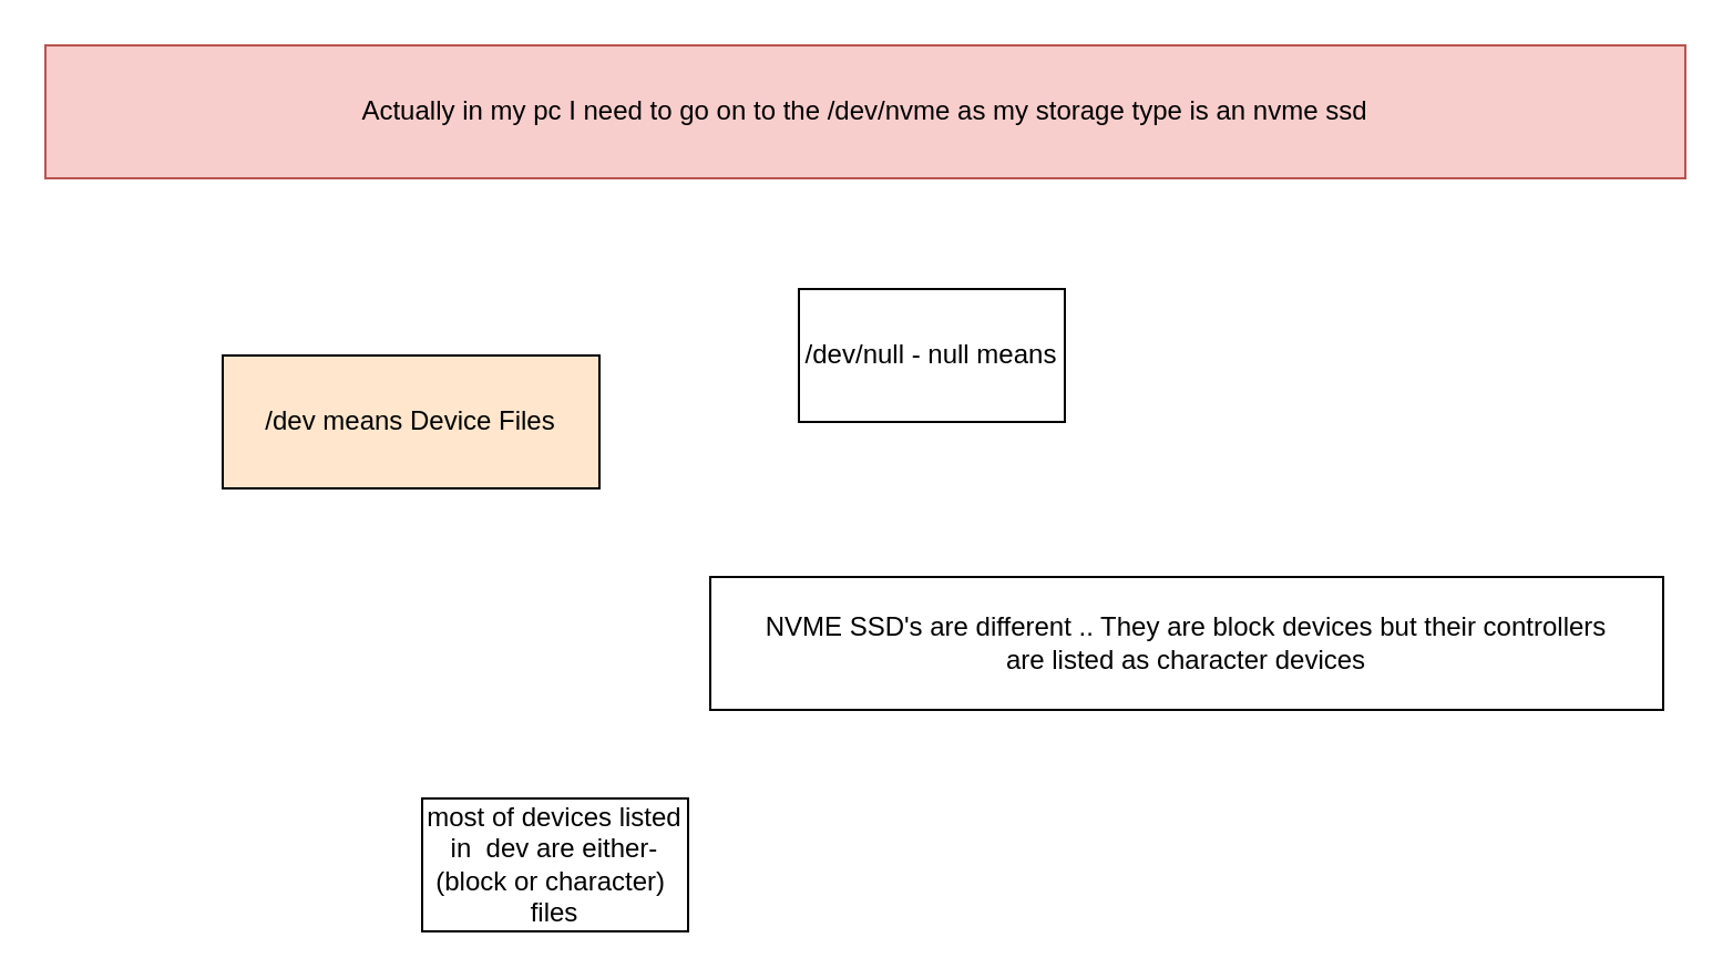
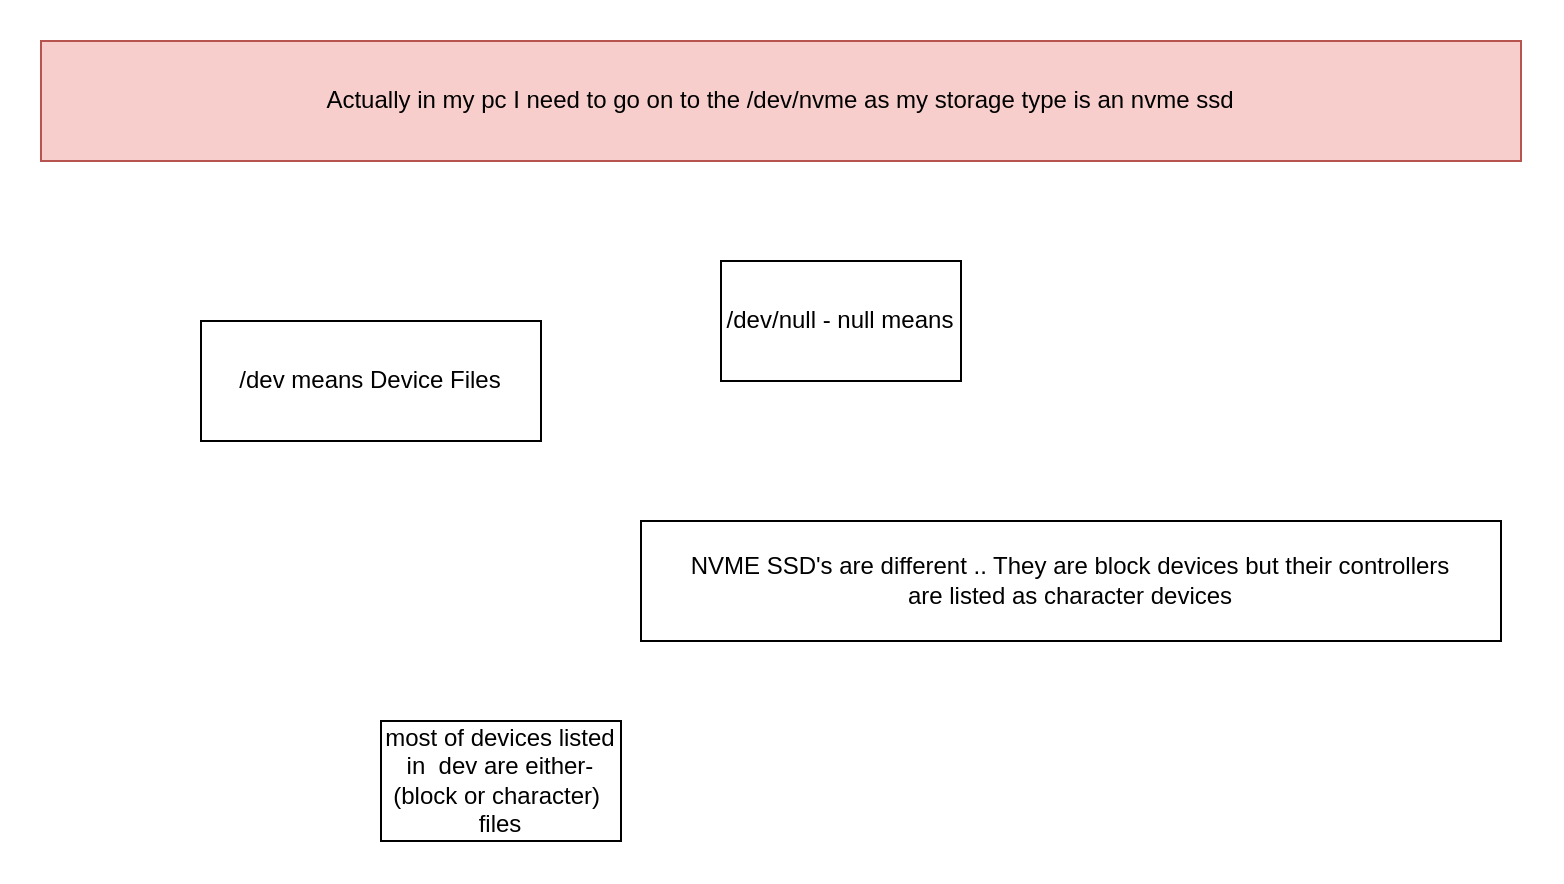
- <mxCell id="2" value="/dev means Device Files" style="rounded=0;whiteSpace=wrap;html=1;fillColor=#ffe6cc;" vertex="1" parent="1"><mxGeometry x="100" y="160" width="170" height="60" as="geometry" /></mxCell>
+ <mxCell id="2" value="/dev means Device Files" style="rounded=0;whiteSpace=wrap;html=1;" vertex="1" parent="1"><mxGeometry x="100" y="160" width="170" height="60" as="geometry" /></mxCell>
